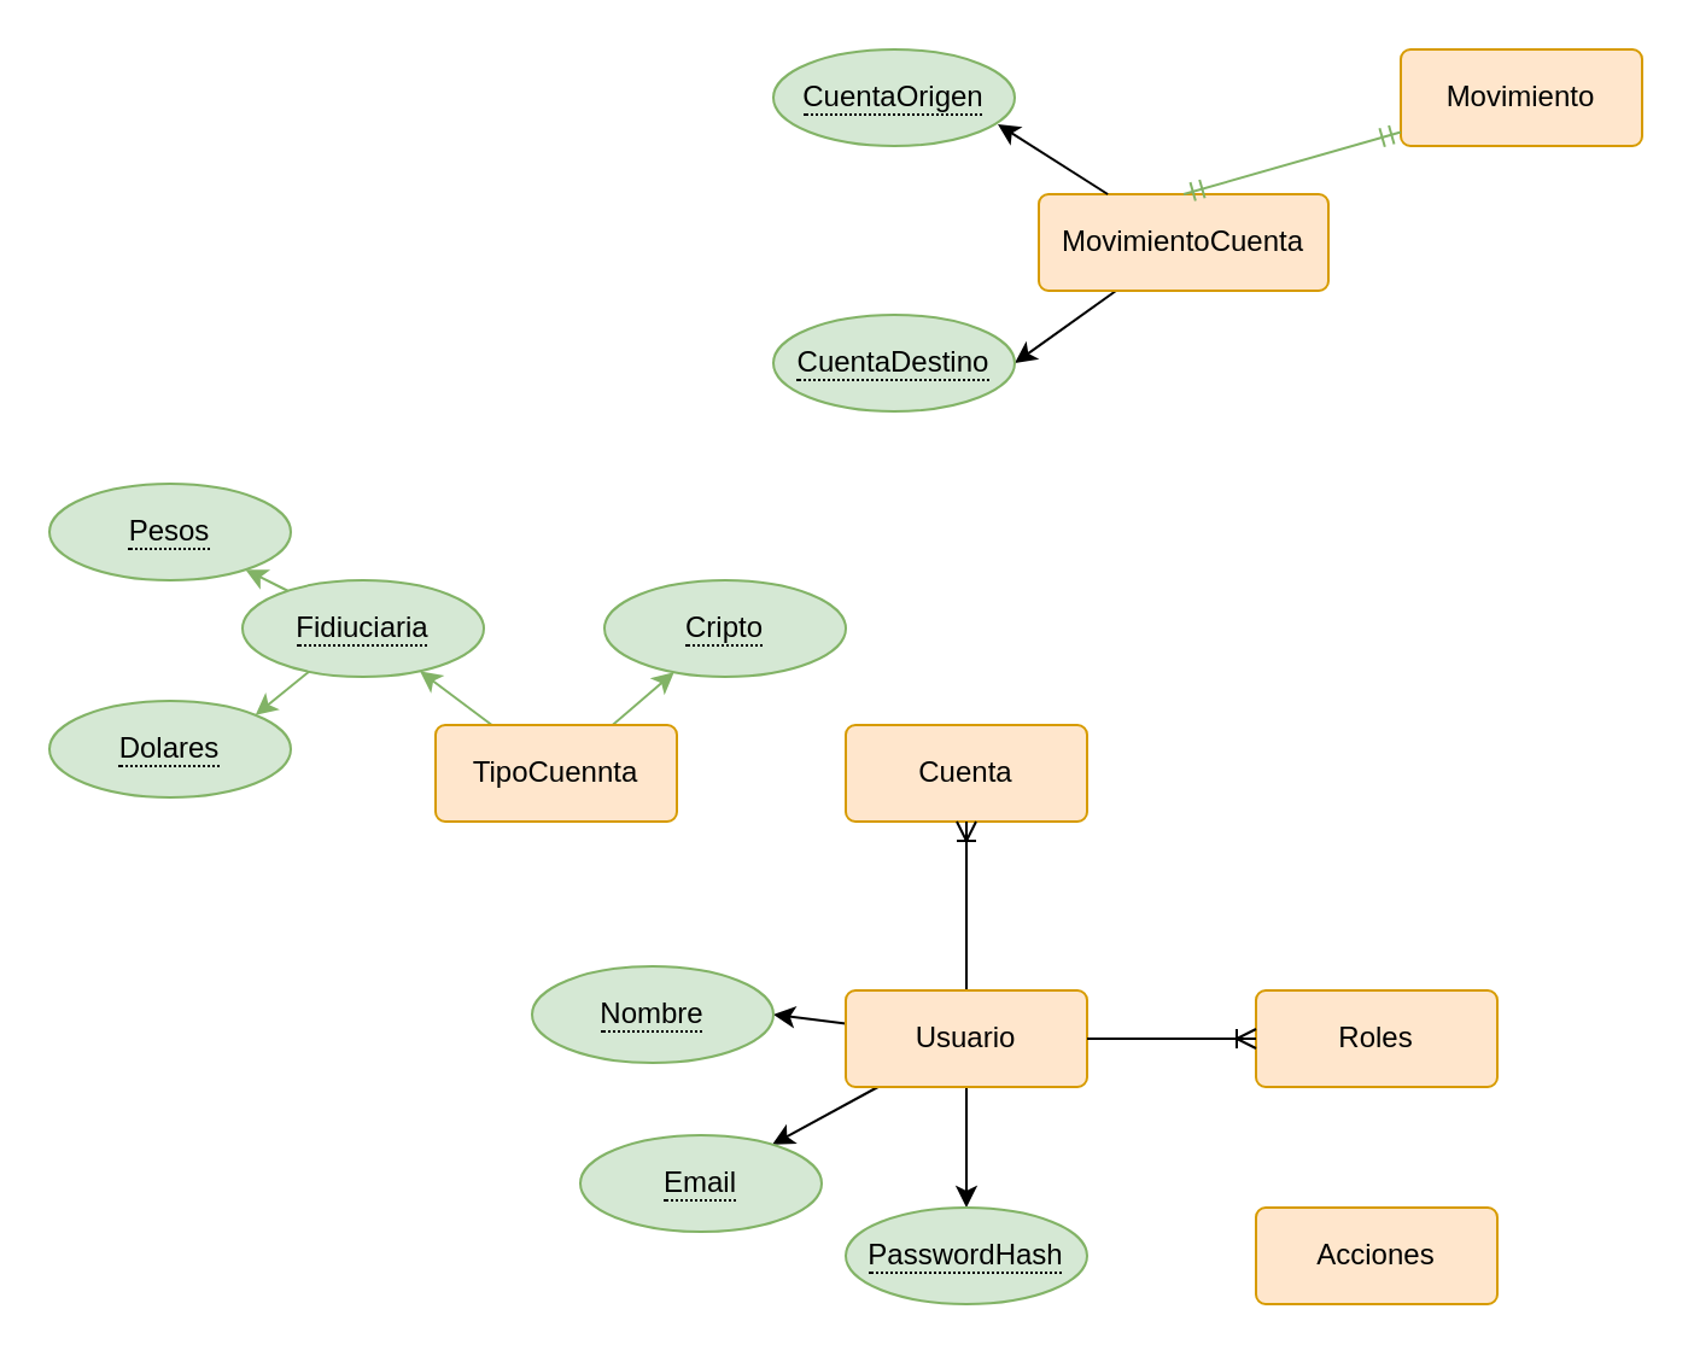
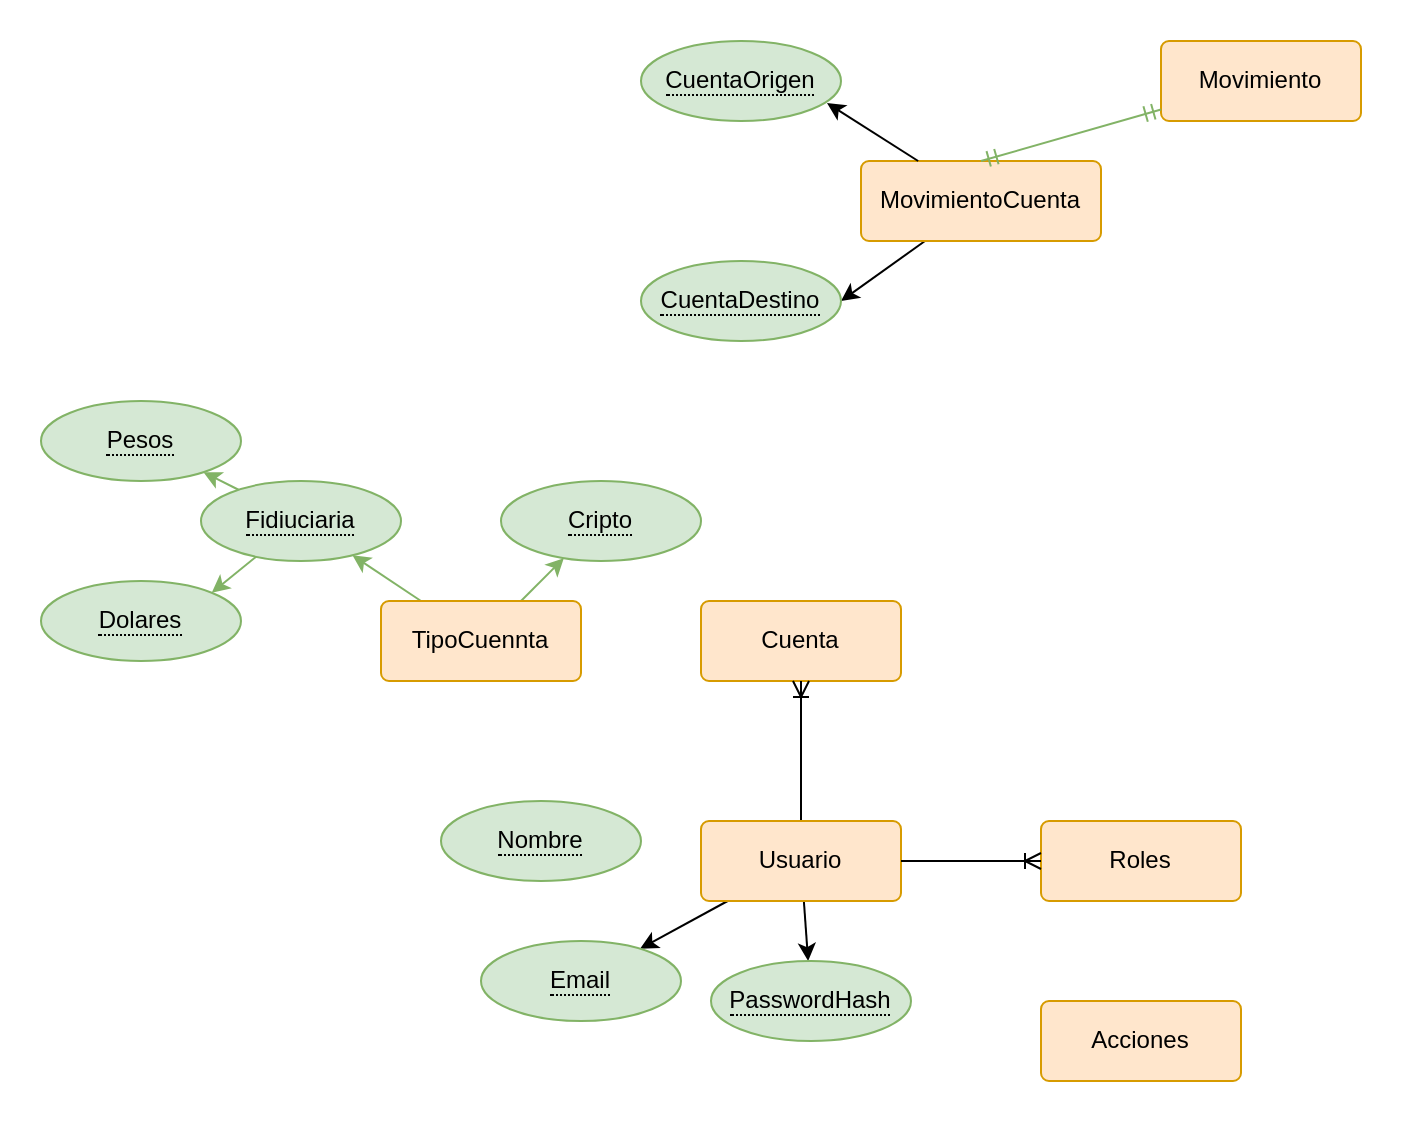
- <mxCell id="5" value="TipoCuennta" style="rounded=1;arcSize=10;whiteSpace=wrap;html=1;align=center;fillColor=#ffe6cc;strokeColor=#d79b00;" vertex="1" parent="1"><mxGeometry x="180" y="300" width="100" height="40" as="geometry" /></mxCell>
+ <mxCell id="5" value="TipoCuennta" style="rounded=1;arcSize=10;whiteSpace=wrap;html=1;align=center;fillColor=#ffe6cc;strokeColor=#d79b00;" vertex="1" parent="1"><mxGeometry x="190" y="300" width="100" height="40" as="geometry" /></mxCell>
- <mxCell id="13" style="rounded=0;orthogonalLoop=1;jettySize=auto;html=1;entryX=1;entryY=0.5;entryDx=0;entryDy=0;" edge="1" parent="1" source="16" target="20"><mxGeometry relative="1" as="geometry" /></mxCell>
- <mxCell id="22" value="&lt;span style=&quot;border-bottom: 1px dotted&quot;&gt;PasswordHash&lt;/span&gt;" style="ellipse;whiteSpace=wrap;html=1;align=center;fillColor=#d5e8d4;strokeColor=#82b366;" vertex="1" parent="1"><mxGeometry x="350" y="500" width="100" height="40" as="geometry" /></mxCell>
+ <mxCell id="22" value="&lt;span style=&quot;border-bottom: 1px dotted&quot;&gt;PasswordHash&lt;/span&gt;" style="ellipse;whiteSpace=wrap;html=1;align=center;fillColor=#d5e8d4;strokeColor=#82b366;" vertex="1" parent="1"><mxGeometry x="355" y="480" width="100" height="40" as="geometry" /></mxCell>
